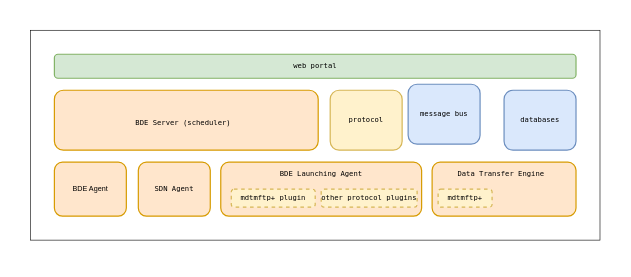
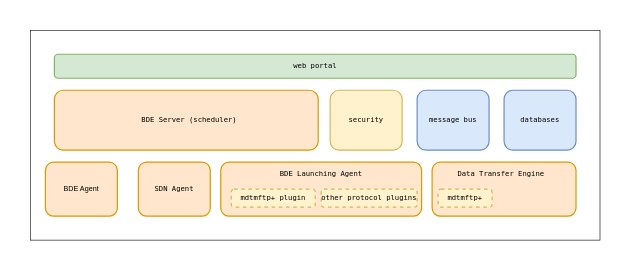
- <mxCell id="8" value="&lt;pre&gt;message bus&lt;/pre&gt;" style="rounded=1;whiteSpace=wrap;html=1;strokeColor=#6c8ebf;strokeWidth=2;fillColor=#dae8fc;" parent="1" vertex="1"><mxGeometry x="680" y="140" width="120" height="100" as="geometry" /></mxCell>
+ <mxCell id="8" value="&lt;pre&gt;message bus&lt;/pre&gt;" style="rounded=1;whiteSpace=wrap;html=1;strokeColor=#6c8ebf;strokeWidth=2;fillColor=#dae8fc;" parent="1" vertex="1"><mxGeometry x="695" y="150" width="120" height="100" as="geometry" /></mxCell>
- <mxCell id="7" value="&lt;pre&gt;protocol&lt;/pre&gt;" style="rounded=1;whiteSpace=wrap;html=1;strokeColor=#d6b656;strokeWidth=2;fillColor=#fff2cc;" parent="1" vertex="1"><mxGeometry x="550" y="150" width="120" height="100" as="geometry" /></mxCell>
+ <mxCell id="7" value="&lt;pre&gt;security&lt;/pre&gt;" style="rounded=1;whiteSpace=wrap;html=1;strokeColor=#d6b656;strokeWidth=2;fillColor=#fff2cc;" parent="1" vertex="1"><mxGeometry x="550" y="150" width="120" height="100" as="geometry" /></mxCell>
- <mxCell id="6" value="&lt;pre&gt;BDE Server (scheduler)&lt;/pre&gt;" style="text;html=1;strokeColor=none;fillColor=none;align=center;verticalAlign=middle;whiteSpace=wrap;rounded=0;" parent="1" vertex="1"><mxGeometry x="210" y="195" width="190" height="20" as="geometry" /></mxCell>
+ <mxCell id="6" value="&lt;pre&gt;BDE Server (scheduler)&lt;/pre&gt;" style="text;html=1;strokeColor=none;fillColor=none;align=center;verticalAlign=middle;whiteSpace=wrap;rounded=0;" parent="1" vertex="1"><mxGeometry x="220" y="190" width="190" height="20" as="geometry" /></mxCell>
- <mxCell id="10" value="BDE Agent" style="rounded=1;whiteSpace=wrap;html=1;strokeColor=#d79b00;strokeWidth=2;fillColor=#ffe6cc;" parent="1" vertex="1"><mxGeometry x="90" y="270" width="120" height="90" as="geometry" /></mxCell>
+ <mxCell id="10" value="BDE Agent" style="rounded=1;whiteSpace=wrap;html=1;strokeColor=#d79b00;strokeWidth=2;fillColor=#ffe6cc;" parent="1" vertex="1"><mxGeometry x="75" y="270" width="120" height="90" as="geometry" /></mxCell>
